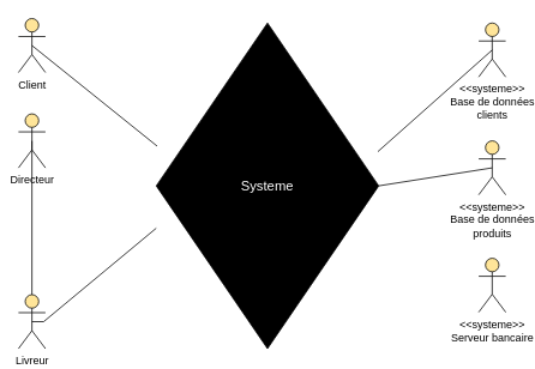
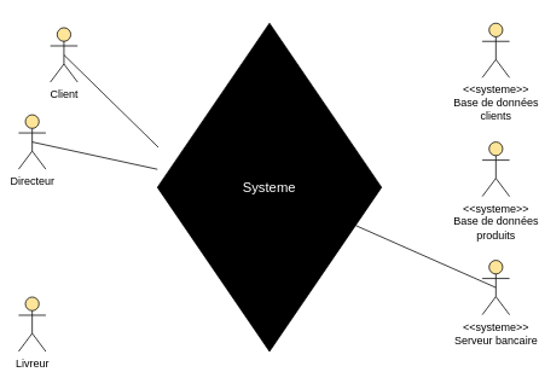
- <mxCell id="6" value="Client" style="shape=umlActor;verticalLabelPosition=bottom;labelBackgroundColor=none;verticalAlign=top;html=1;outlineConnect=0;fillColor=#FFE599;" parent="1" vertex="1"><mxGeometry x="20" y="20" width="30" height="60" as="geometry" /></mxCell>
+ <mxCell id="6" value="Client" style="shape=umlActor;verticalLabelPosition=bottom;labelBackgroundColor=none;verticalAlign=top;html=1;outlineConnect=0;fillColor=#FFE599;" parent="1" vertex="1"><mxGeometry x="55" y="30" width="30" height="60" as="geometry" /></mxCell>
- <mxCell id="9" style="edgeStyle=none;rounded=0;orthogonalLoop=1;jettySize=auto;html=1;exitX=0.5;exitY=0.5;exitDx=0;exitDy=0;exitPerimeter=0;entryX=0.996;entryY=0.395;entryDx=0;entryDy=0;entryPerimeter=0;endArrow=none;endFill=0;labelBackgroundColor=none;" parent="1" source="10" target="2" edge="1"><mxGeometry relative="1" as="geometry" /></mxCell>
- <mxCell id="11" style="rounded=0;orthogonalLoop=1;jettySize=auto;html=1;exitX=0.5;exitY=0.5;exitDx=0;exitDy=0;exitPerimeter=0;entryX=1;entryY=0.5;entryDx=0;entryDy=0;endArrow=none;endFill=0;" edge="1" parent="1" source="12" target="2"><mxGeometry relative="1" as="geometry" /></mxCell>
- <mxCell id="3" style="edgeStyle=none;rounded=0;orthogonalLoop=1;jettySize=auto;html=1;exitX=0.5;exitY=0.5;exitDx=0;exitDy=0;exitPerimeter=0;endArrow=none;endFill=0;labelBackgroundColor=none;" parent="1" source="4" target="8" edge="1"><mxGeometry relative="1" as="geometry" /></mxCell>
+ <mxCell id="3" style="edgeStyle=none;rounded=0;orthogonalLoop=1;jettySize=auto;html=1;exitX=0.5;exitY=0.5;exitDx=0;exitDy=0;exitPerimeter=0;entryX=0;entryY=0.445;entryDx=0;entryDy=0;endArrow=none;endFill=0;entryPerimeter=0;labelBackgroundColor=none;" parent="1" source="4" target="2" edge="1"><mxGeometry relative="1" as="geometry" /></mxCell>
+ <mxCell id="13" style="edgeStyle=none;rounded=0;orthogonalLoop=1;jettySize=auto;html=1;exitX=0.5;exitY=0.5;exitDx=0;exitDy=0;exitPerimeter=0;endArrow=none;endFill=0;" edge="1" parent="1" source="14" target="2"><mxGeometry relative="1" as="geometry" /></mxCell>
- <mxCell id="7" style="edgeStyle=none;rounded=0;orthogonalLoop=1;jettySize=auto;html=1;exitX=0.5;exitY=0.5;exitDx=0;exitDy=0;exitPerimeter=0;entryX=0;entryY=0.63;entryDx=0;entryDy=0;endArrow=none;endFill=0;entryPerimeter=0;labelBackgroundColor=none;" parent="1" source="8" target="2" edge="1"><mxGeometry relative="1" as="geometry"><Array as="points"><mxPoint x="48" y="357" /></Array></mxGeometry></mxCell>
